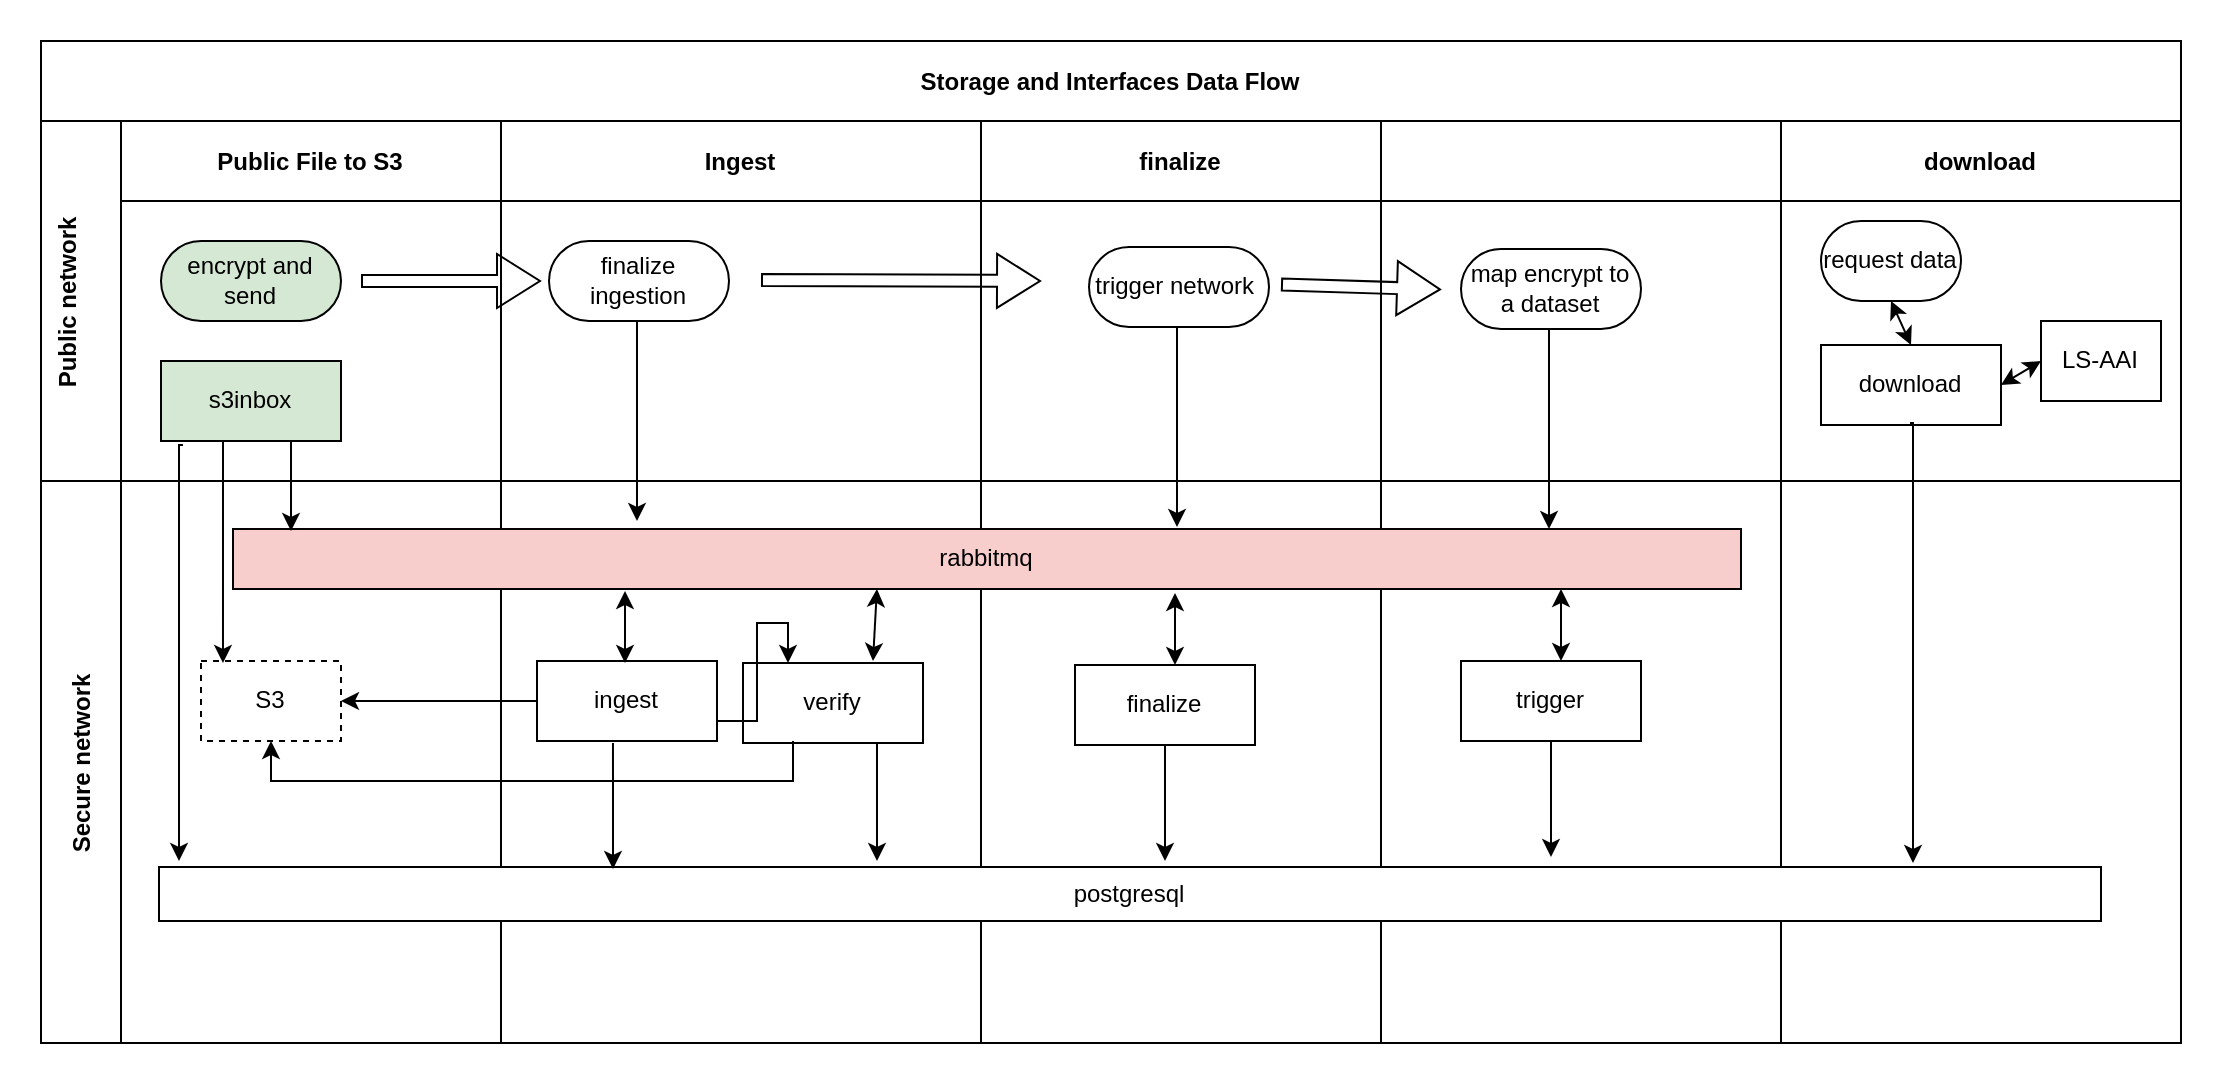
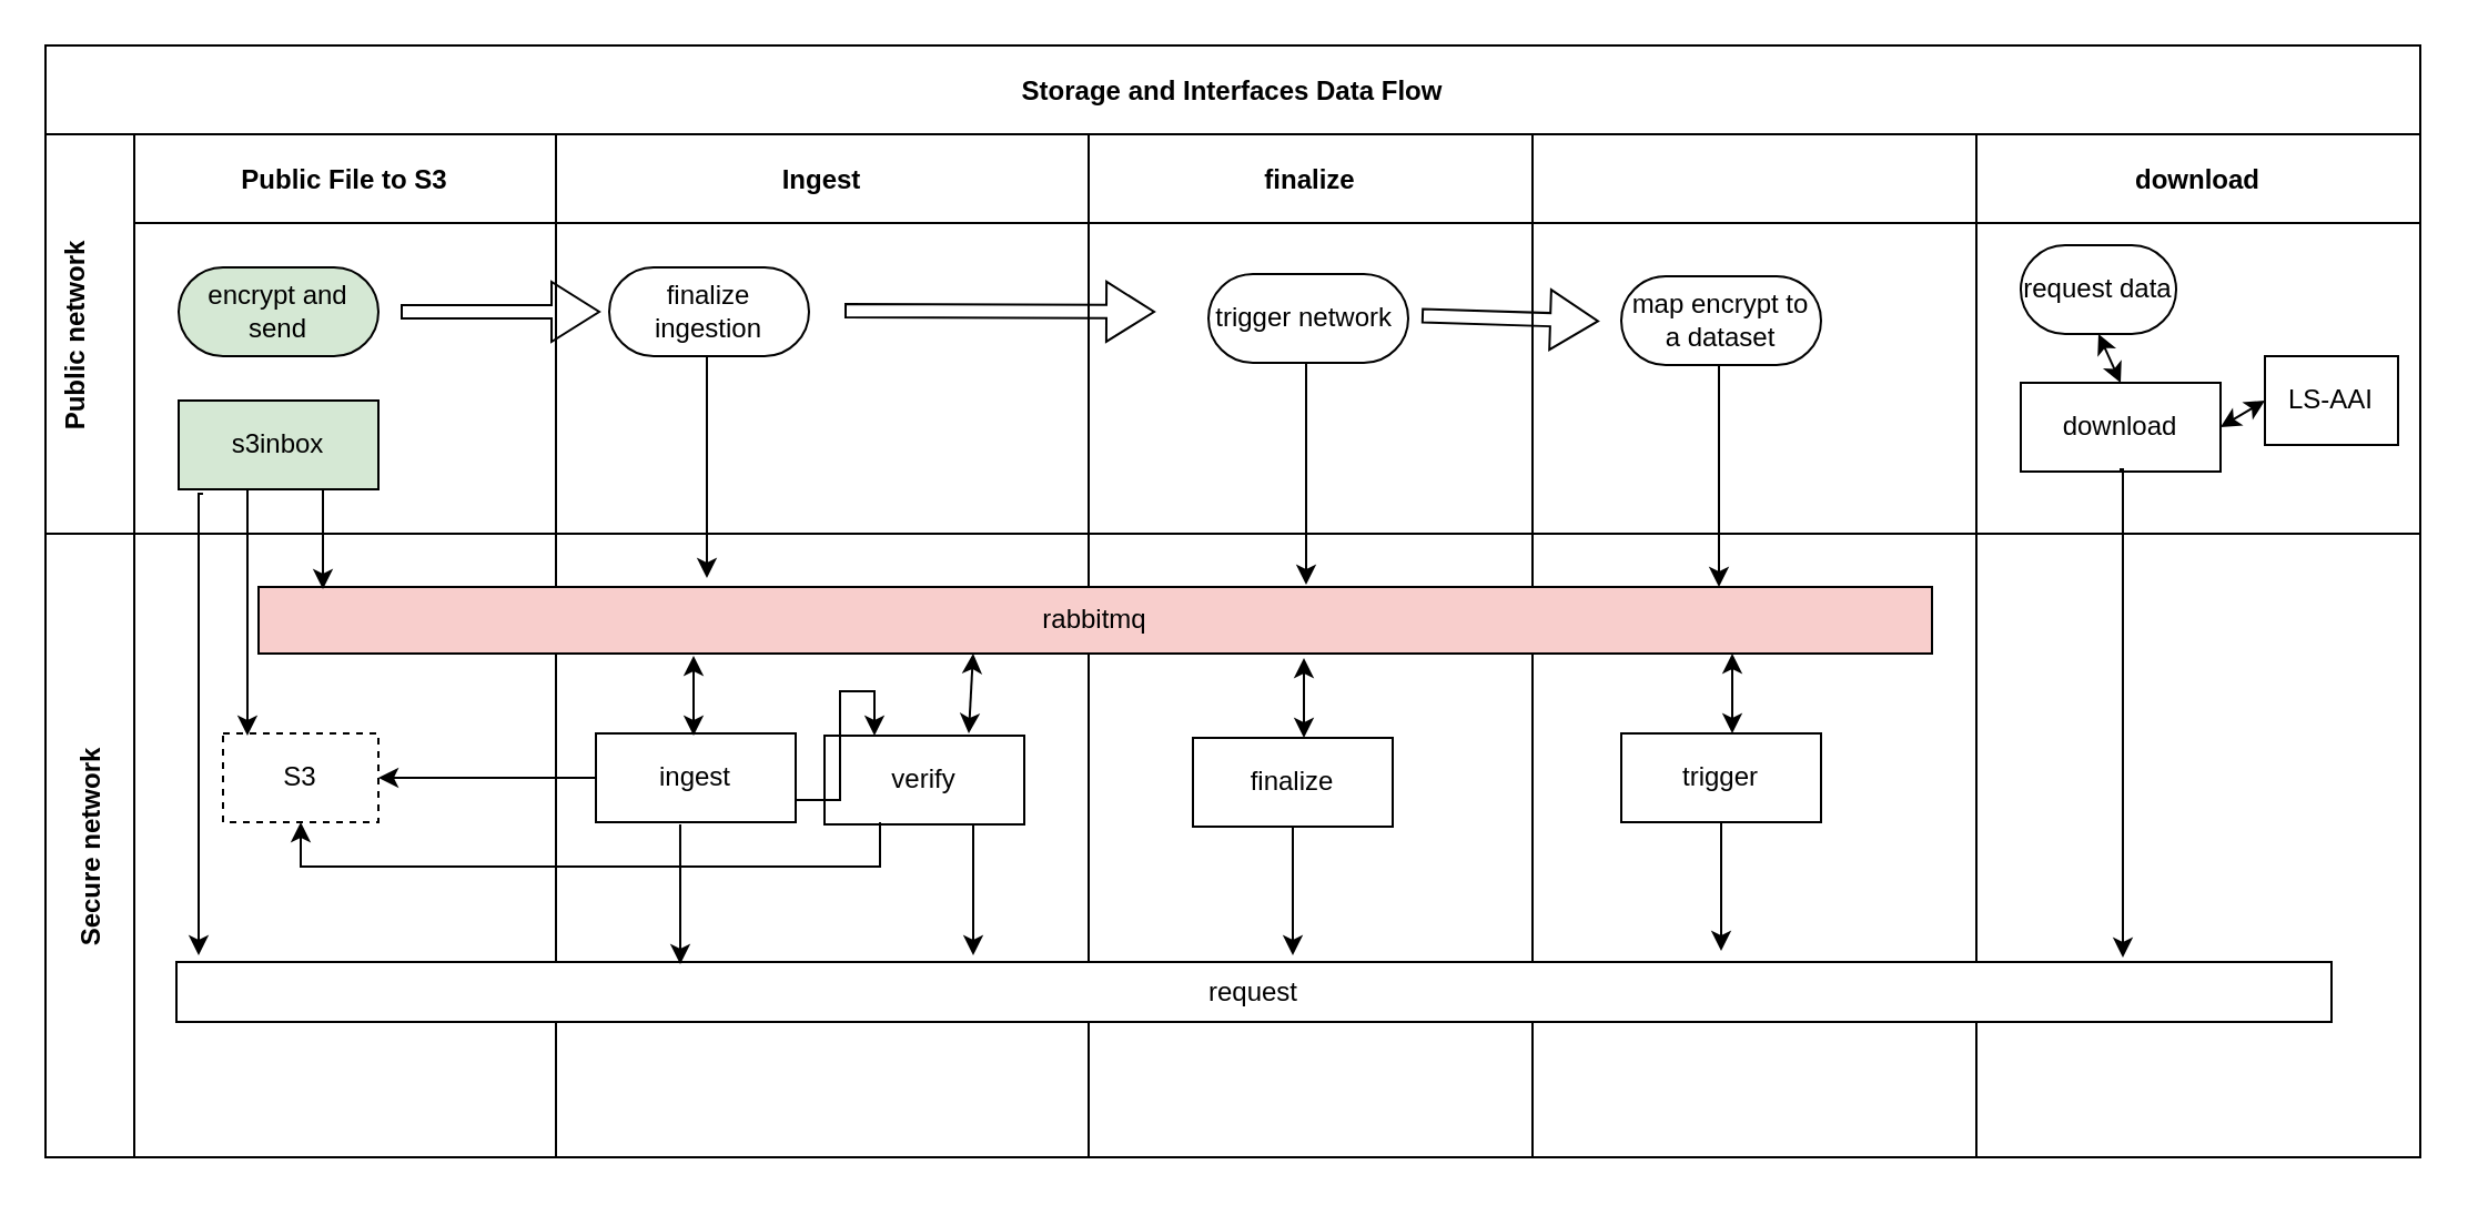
- <mxCell id="40" value="postgresql" style="rounded=0;whiteSpace=wrap;html=1;" vertex="1" parent="1"><mxGeometry x="79" y="433" width="971" height="27" as="geometry" /></mxCell>
+ <mxCell id="40" value="request" style="rounded=0;whiteSpace=wrap;html=1;" vertex="1" parent="1"><mxGeometry x="79" y="433" width="971" height="27" as="geometry" /></mxCell>
